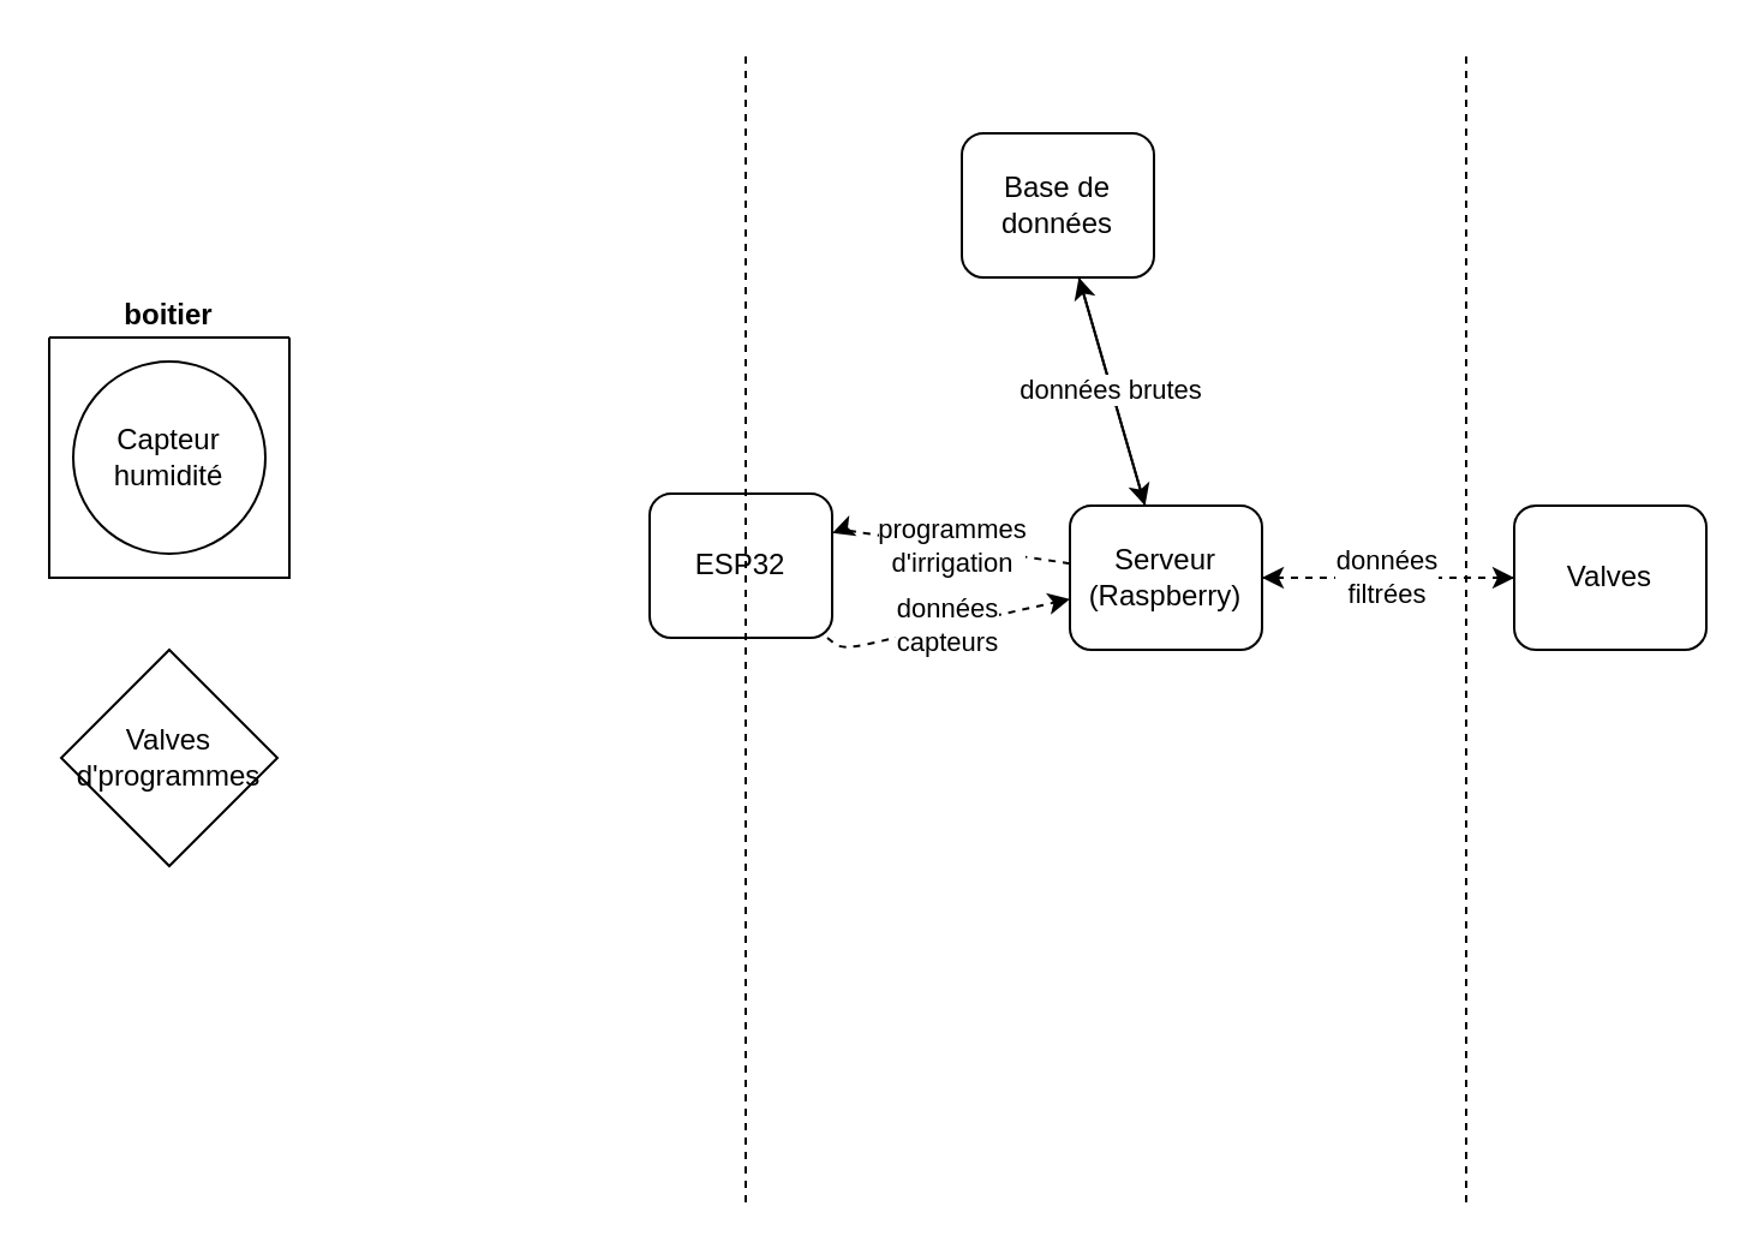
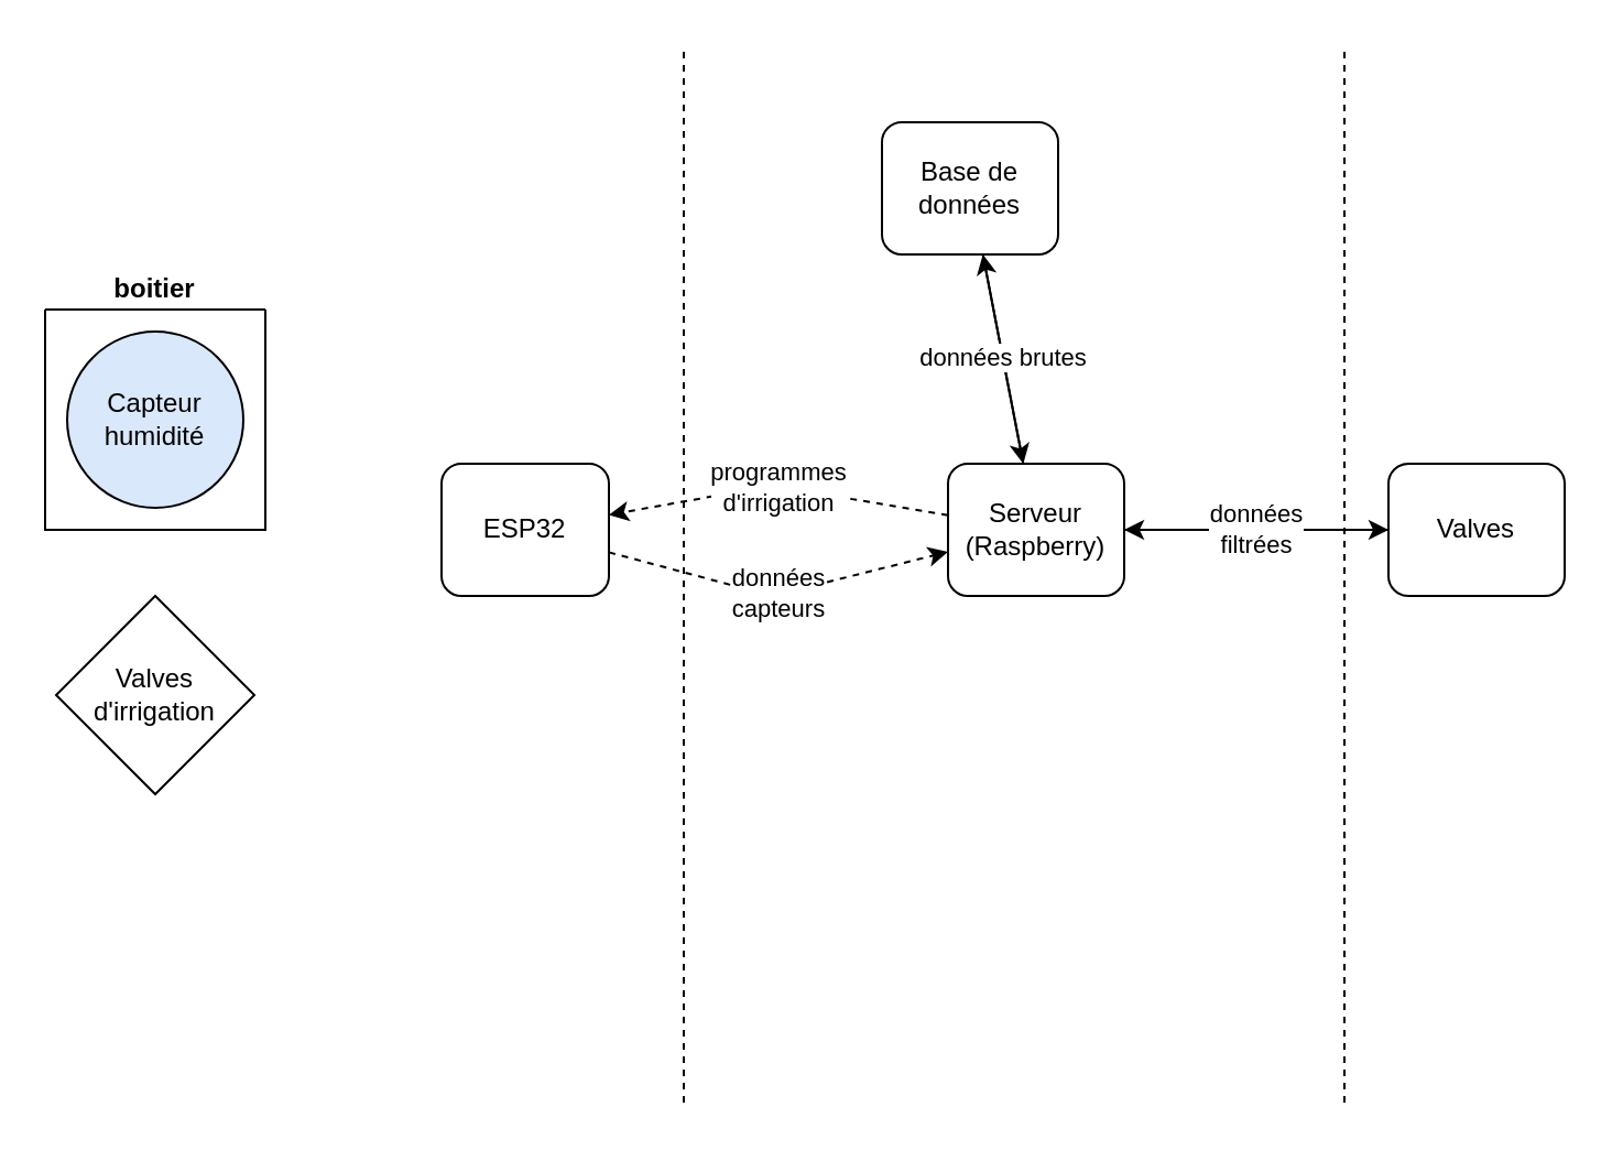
- <mxCell id="3" value="Capteur humidité" style="ellipse;whiteSpace=wrap;html=1;aspect=fixed;" parent="2" vertex="1"><mxGeometry x="10" y="10" width="80" height="80" as="geometry" /></mxCell>
+ <mxCell id="3" value="Capteur humidité" style="ellipse;whiteSpace=wrap;html=1;aspect=fixed;fillColor=#dae8fc;" parent="2" vertex="1"><mxGeometry x="10" y="10" width="80" height="80" as="geometry" /></mxCell>
- <mxCell id="5" value="ESP32" style="rounded=1;whiteSpace=wrap;html=1;" parent="1" vertex="1"><mxGeometry x="270" y="205" width="76" height="60" as="geometry" /></mxCell>
+ <mxCell id="5" value="ESP32" style="rounded=1;whiteSpace=wrap;html=1;" parent="1" vertex="1"><mxGeometry x="200" y="210" width="76" height="60" as="geometry" /></mxCell>
- <mxCell id="10" value="Serveur&lt;br&gt;(Raspberry)" style="rounded=1;whiteSpace=wrap;html=1;" parent="1" vertex="1"><mxGeometry x="445" y="210" width="80" height="60" as="geometry" /></mxCell>
+ <mxCell id="10" value="Serveur&lt;br&gt;(Raspberry)" style="rounded=1;whiteSpace=wrap;html=1;" parent="1" vertex="1"><mxGeometry x="430" y="210" width="80" height="60" as="geometry" /></mxCell>
- <mxCell id="6" value="Valves d'programmes" style="rhombus;whiteSpace=wrap;html=1;" parent="1" vertex="1"><mxGeometry x="25" y="270" width="90" height="90" as="geometry" /></mxCell>
+ <mxCell id="6" value="Valves d'irrigation" style="rhombus;whiteSpace=wrap;html=1;" parent="1" vertex="1"><mxGeometry x="25" y="270" width="90" height="90" as="geometry" /></mxCell>
